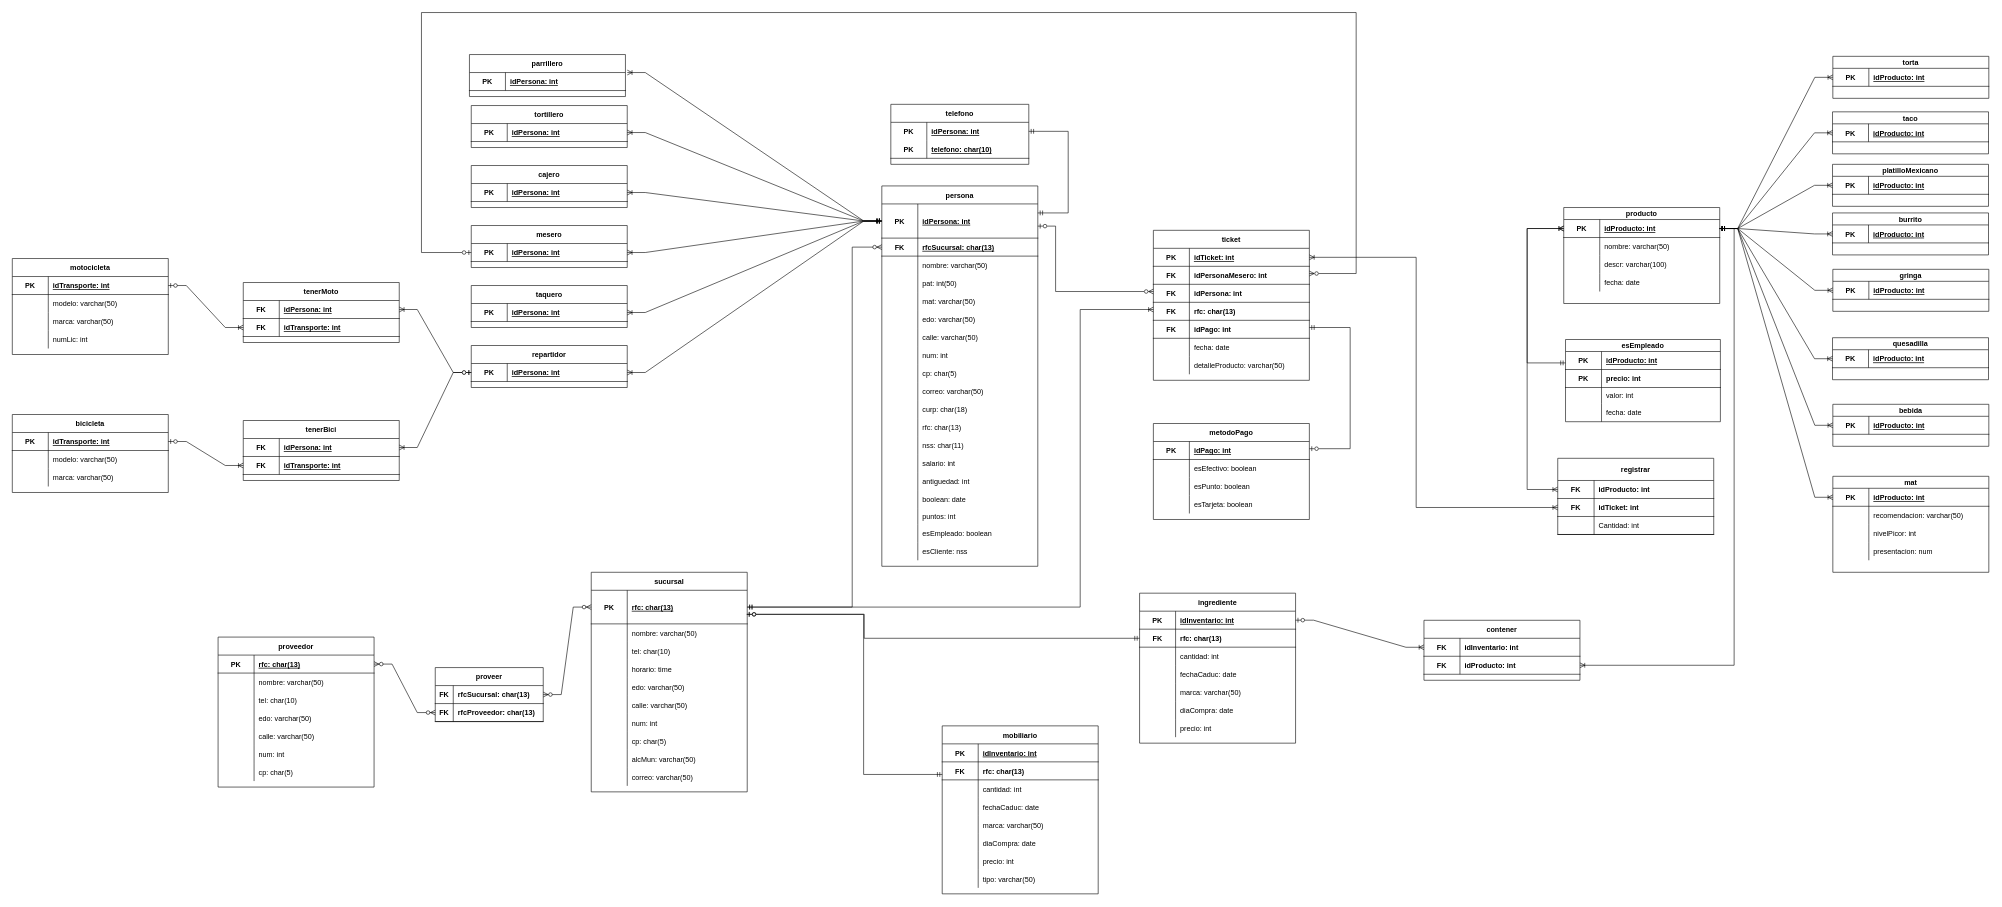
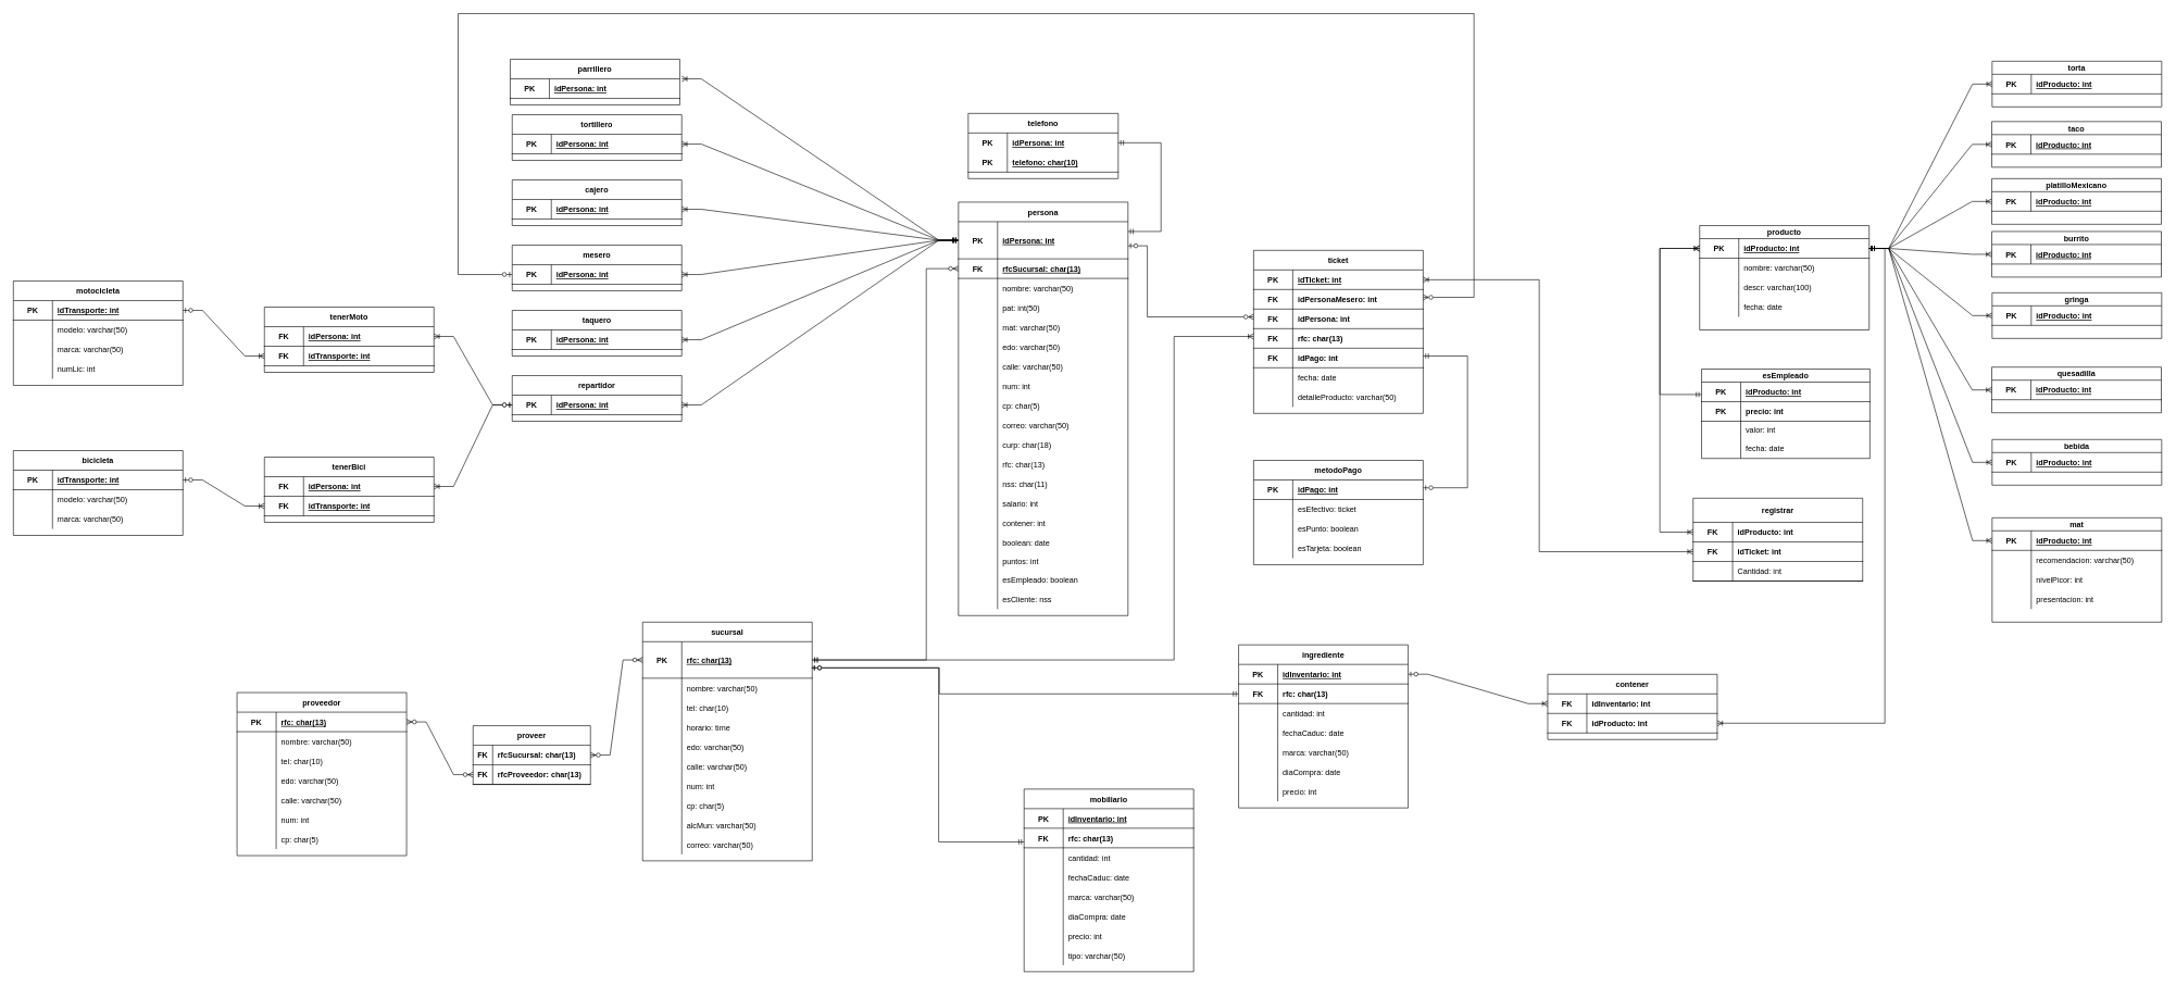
- <mxCell id="380" value="esEfectivo: boolean" style="shape=partialRectangle;connectable=0;fillColor=none;top=0;left=0;bottom=0;right=0;align=left;spacingLeft=6;overflow=hidden;strokeColor=default;" vertex="1" parent="378"><mxGeometry x="60" width="200" height="30" as="geometry"><mxRectangle width="200" height="30" as="alternateBounds" /></mxGeometry></mxCell>
+ <mxCell id="380" value="esEfectivo: ticket" style="shape=partialRectangle;connectable=0;fillColor=none;top=0;left=0;bottom=0;right=0;align=left;spacingLeft=6;overflow=hidden;strokeColor=default;" vertex="1" parent="378"><mxGeometry x="60" width="200" height="30" as="geometry"><mxRectangle width="200" height="30" as="alternateBounds" /></mxGeometry></mxCell>
- <mxCell id="55" value="antiguedad: int" style="shape=partialRectangle;connectable=0;fillColor=none;top=0;left=0;bottom=0;right=0;align=left;spacingLeft=6;overflow=hidden;strokeColor=default;" vertex="1" parent="53"><mxGeometry x="60" width="200" height="30" as="geometry"><mxRectangle width="200" height="30" as="alternateBounds" /></mxGeometry></mxCell>
+ <mxCell id="55" value="contener: int" style="shape=partialRectangle;connectable=0;fillColor=none;top=0;left=0;bottom=0;right=0;align=left;spacingLeft=6;overflow=hidden;strokeColor=default;" vertex="1" parent="53"><mxGeometry x="60" width="200" height="30" as="geometry"><mxRectangle width="200" height="30" as="alternateBounds" /></mxGeometry></mxCell>
- <mxCell id="333" value="presentacion: num" style="shape=partialRectangle;connectable=0;fillColor=none;top=0;left=0;bottom=0;right=0;align=left;spacingLeft=6;overflow=hidden;strokeColor=default;" vertex="1" parent="331"><mxGeometry x="60" width="200" height="30" as="geometry"><mxRectangle width="200" height="30" as="alternateBounds" /></mxGeometry></mxCell>
+ <mxCell id="333" value="presentacion: int" style="shape=partialRectangle;connectable=0;fillColor=none;top=0;left=0;bottom=0;right=0;align=left;spacingLeft=6;overflow=hidden;strokeColor=default;" vertex="1" parent="331"><mxGeometry x="60" width="200" height="30" as="geometry"><mxRectangle width="200" height="30" as="alternateBounds" /></mxGeometry></mxCell>
